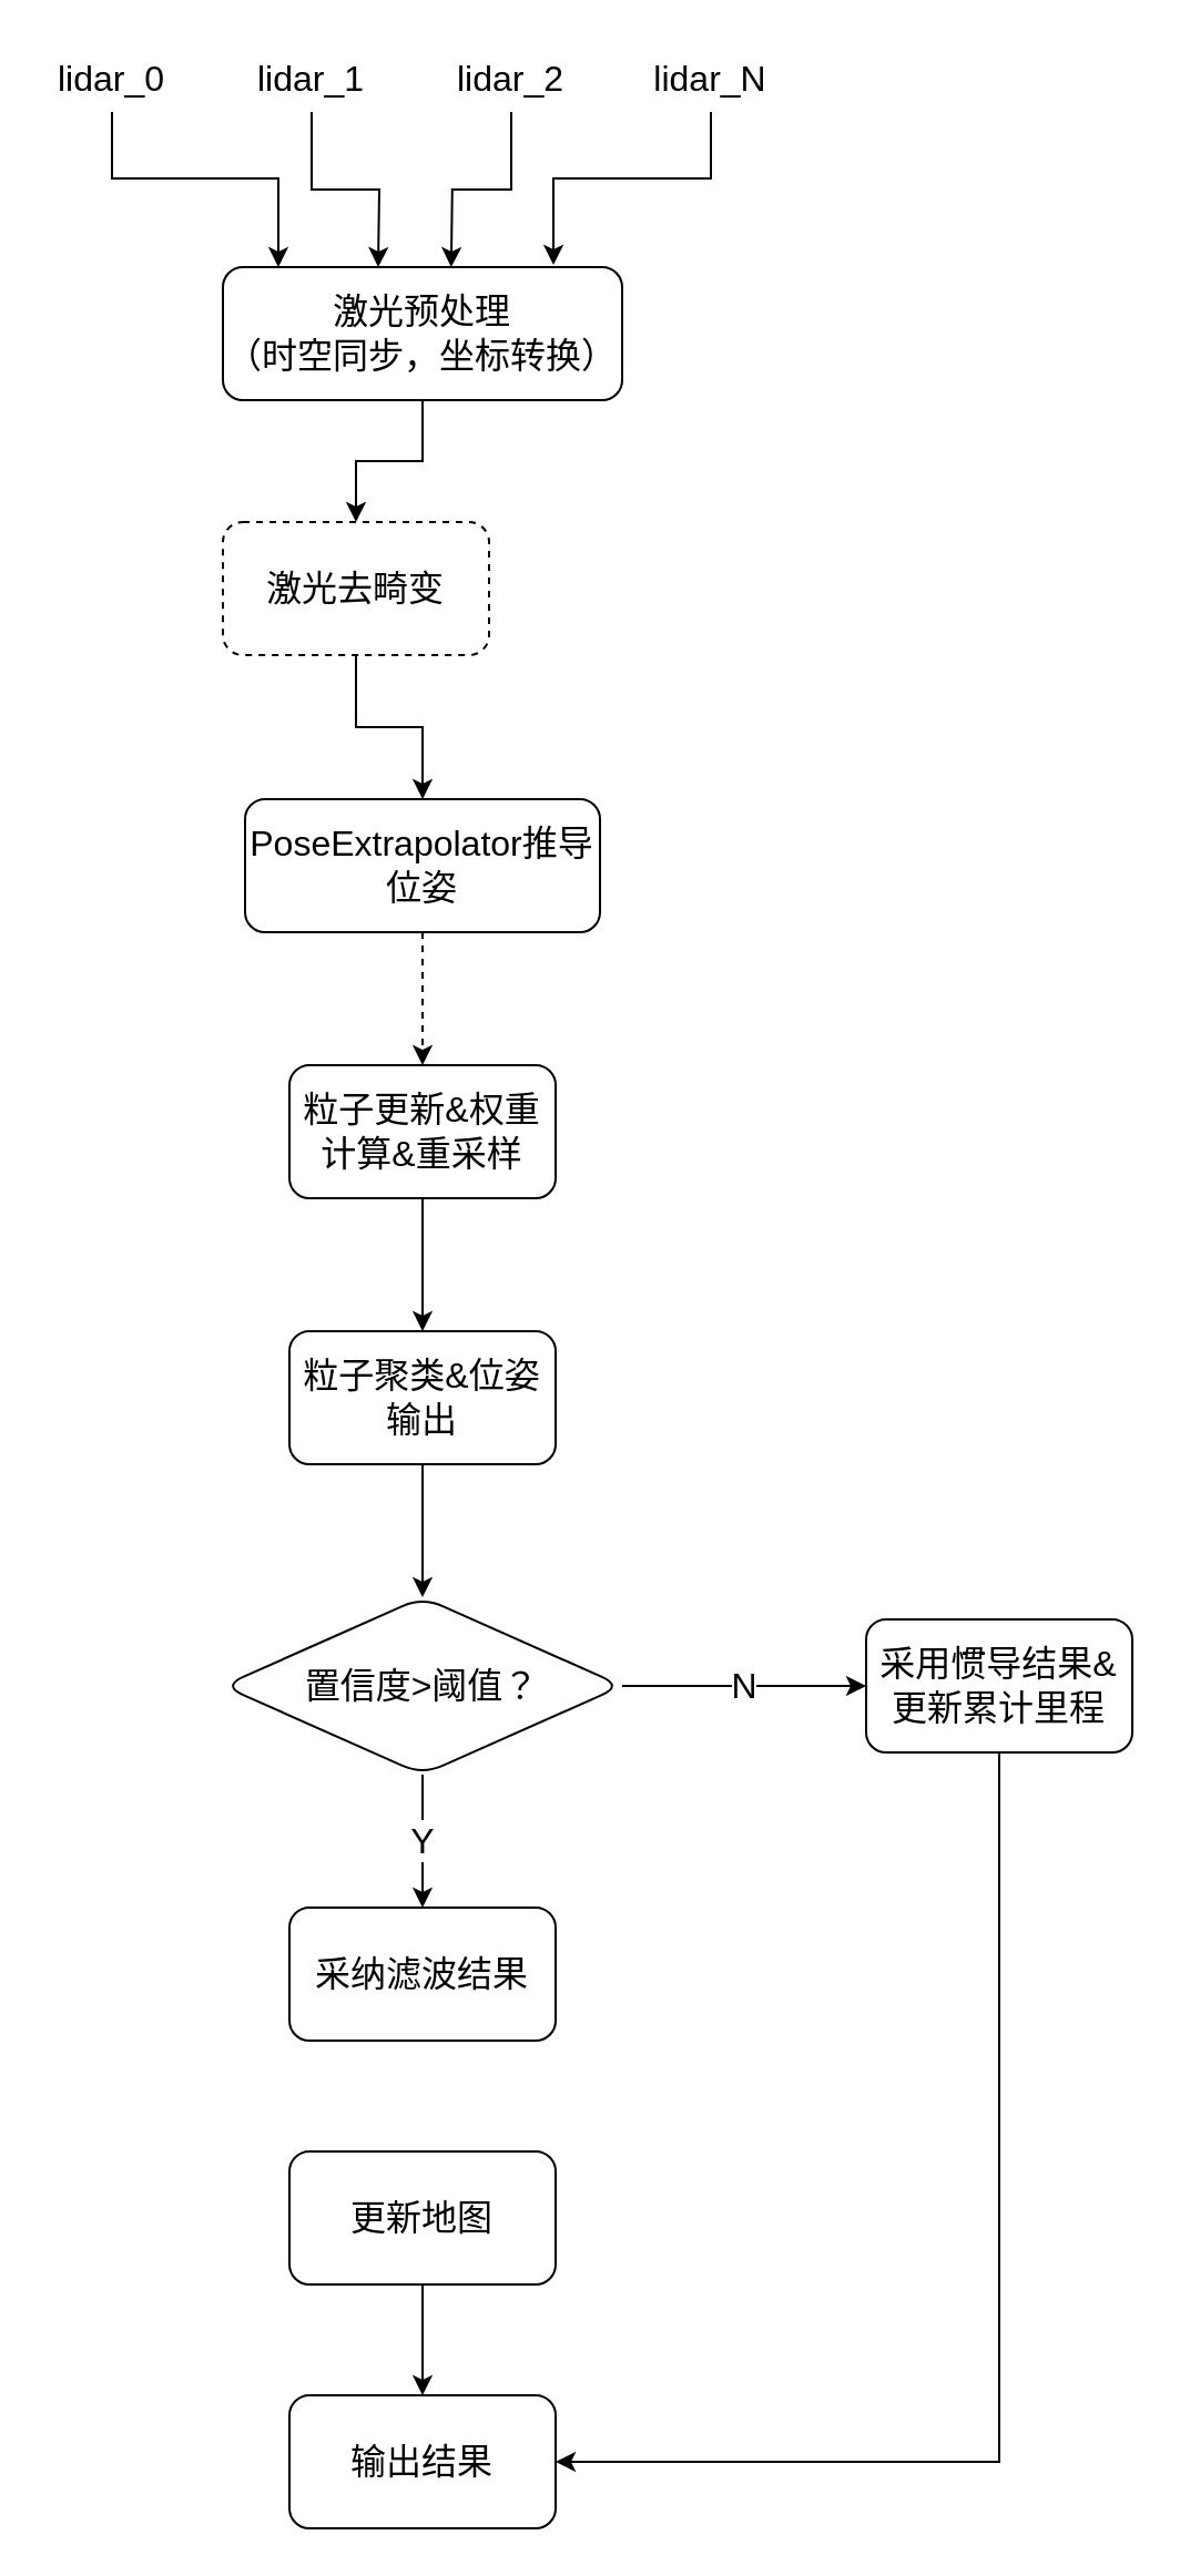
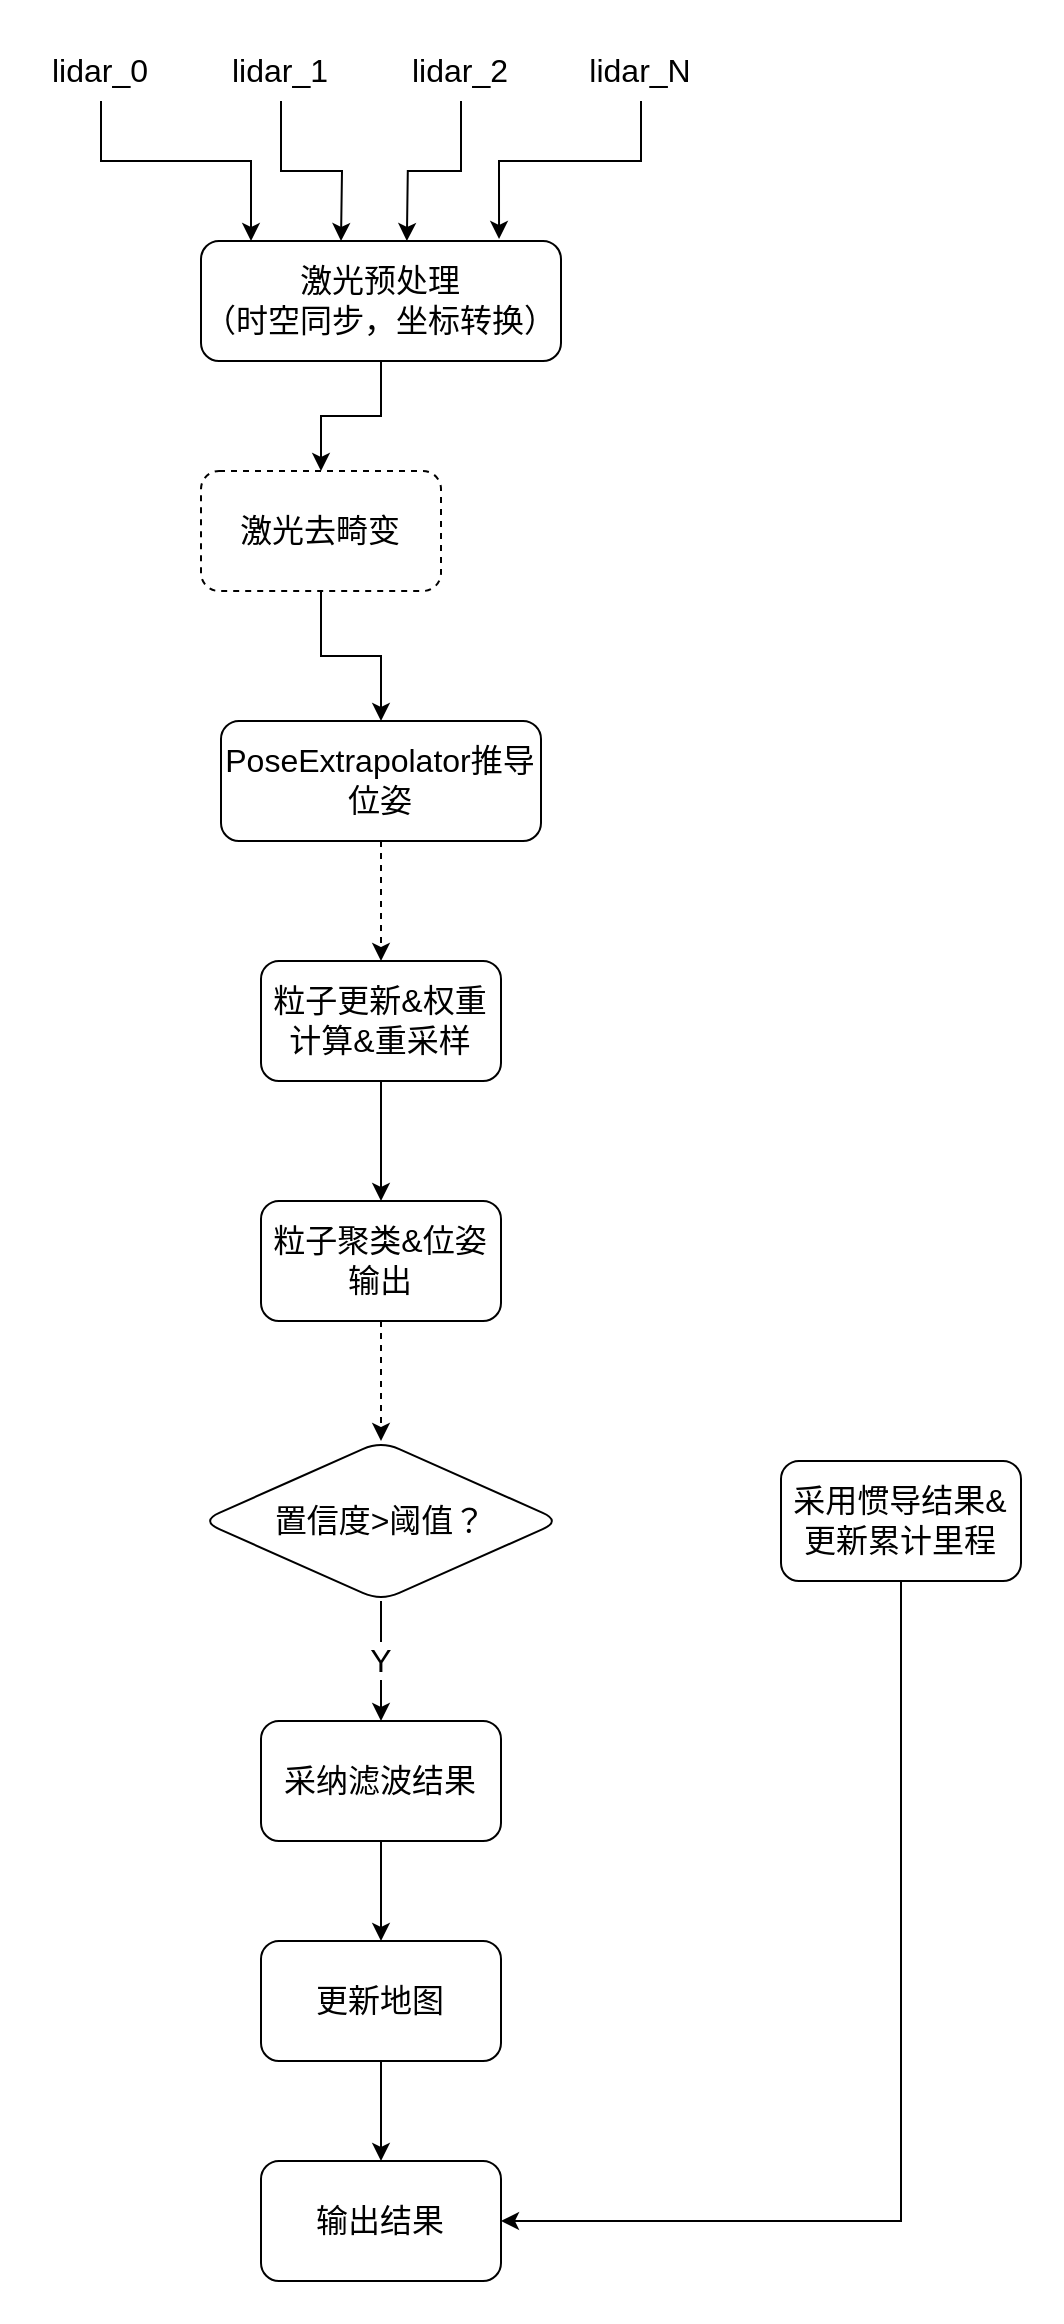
- <mxCell id="18" value="" style="edgeStyle=orthogonalEdgeStyle;rounded=0;orthogonalLoop=1;jettySize=auto;html=1;fontSize=16;" edge="1" parent="1" source="19" target="22"><mxGeometry relative="1" as="geometry" /></mxCell>
+ <mxCell id="18" value="" style="edgeStyle=orthogonalEdgeStyle;rounded=0;orthogonalLoop=1;jettySize=auto;html=1;fontSize=16;dashed=1;" edge="1" parent="1" source="19" target="22"><mxGeometry relative="1" as="geometry" /></mxCell>
- <mxCell id="21" value="N" style="edgeStyle=orthogonalEdgeStyle;rounded=0;orthogonalLoop=1;jettySize=auto;html=1;fontSize=16;" edge="1" parent="1" source="22" target="26"><mxGeometry relative="1" as="geometry" /></mxCell>
+ <mxCell id="23" value="" style="edgeStyle=orthogonalEdgeStyle;rounded=0;orthogonalLoop=1;jettySize=auto;html=1;fontSize=16;" edge="1" parent="1" source="24" target="28"><mxGeometry relative="1" as="geometry" /></mxCell>
